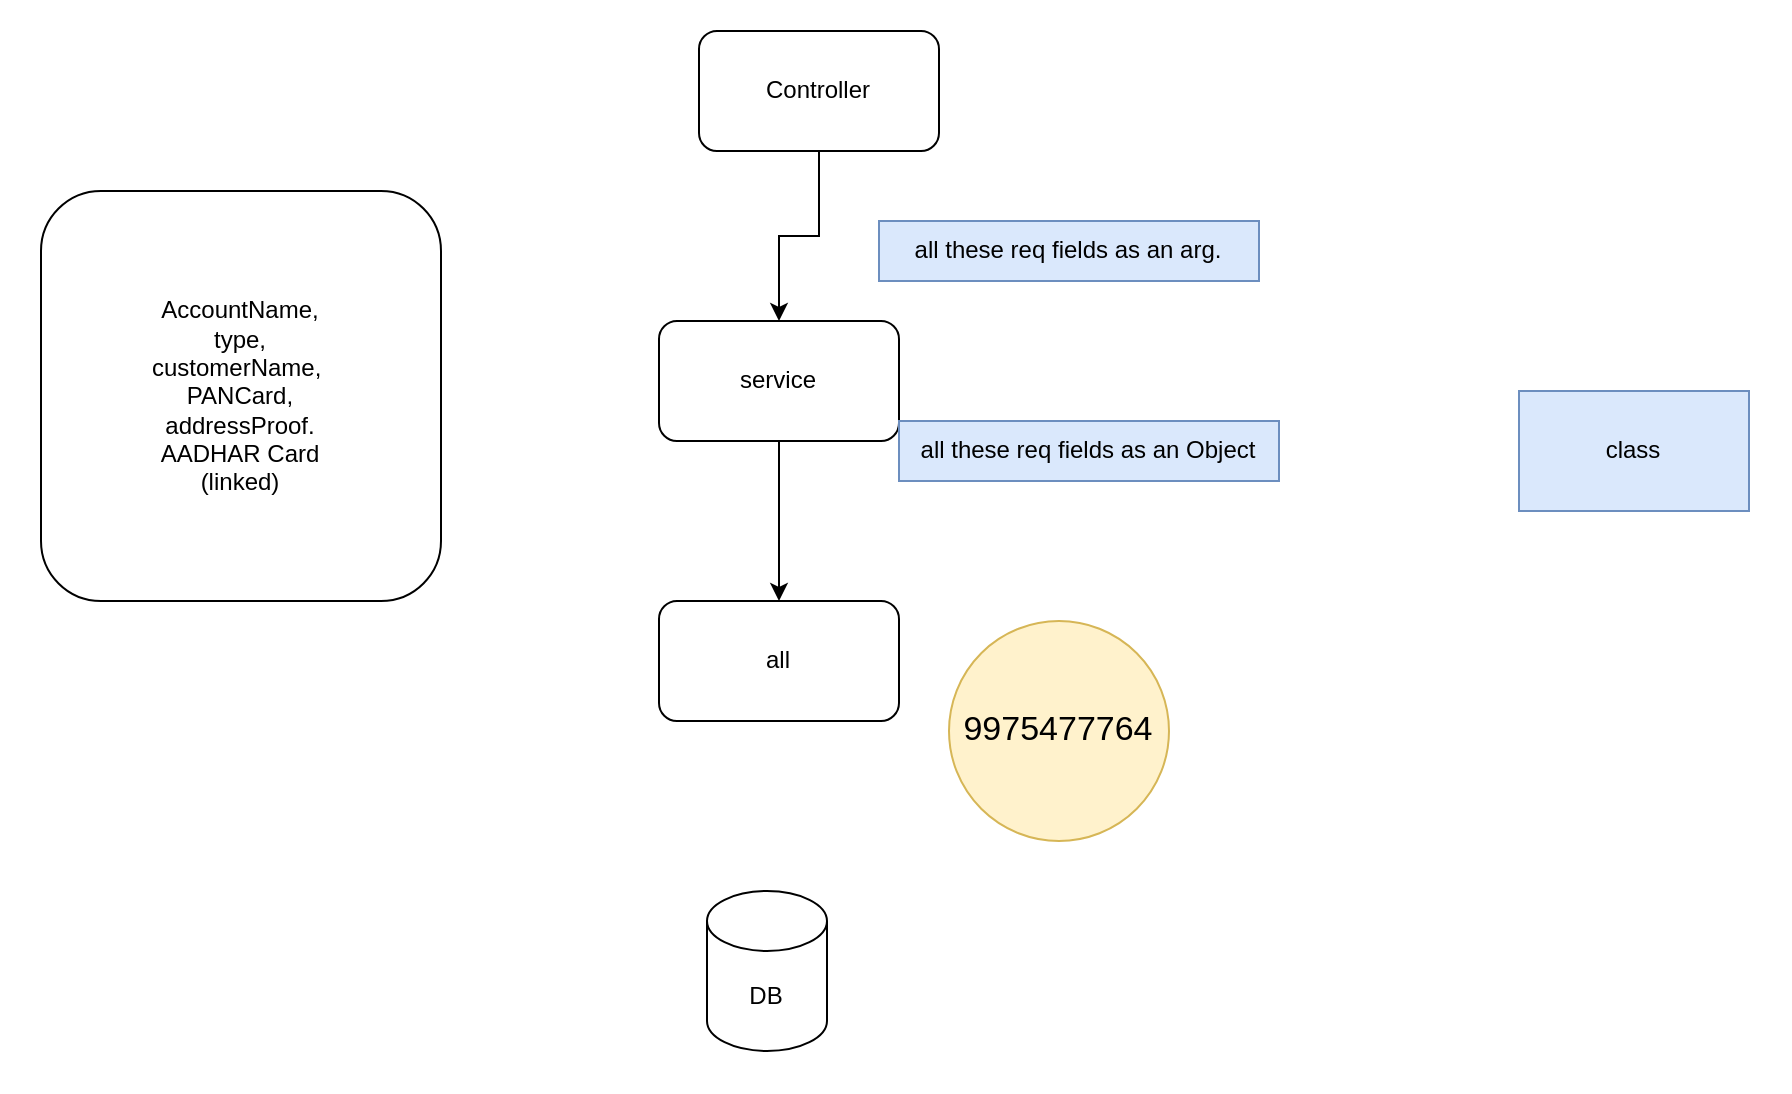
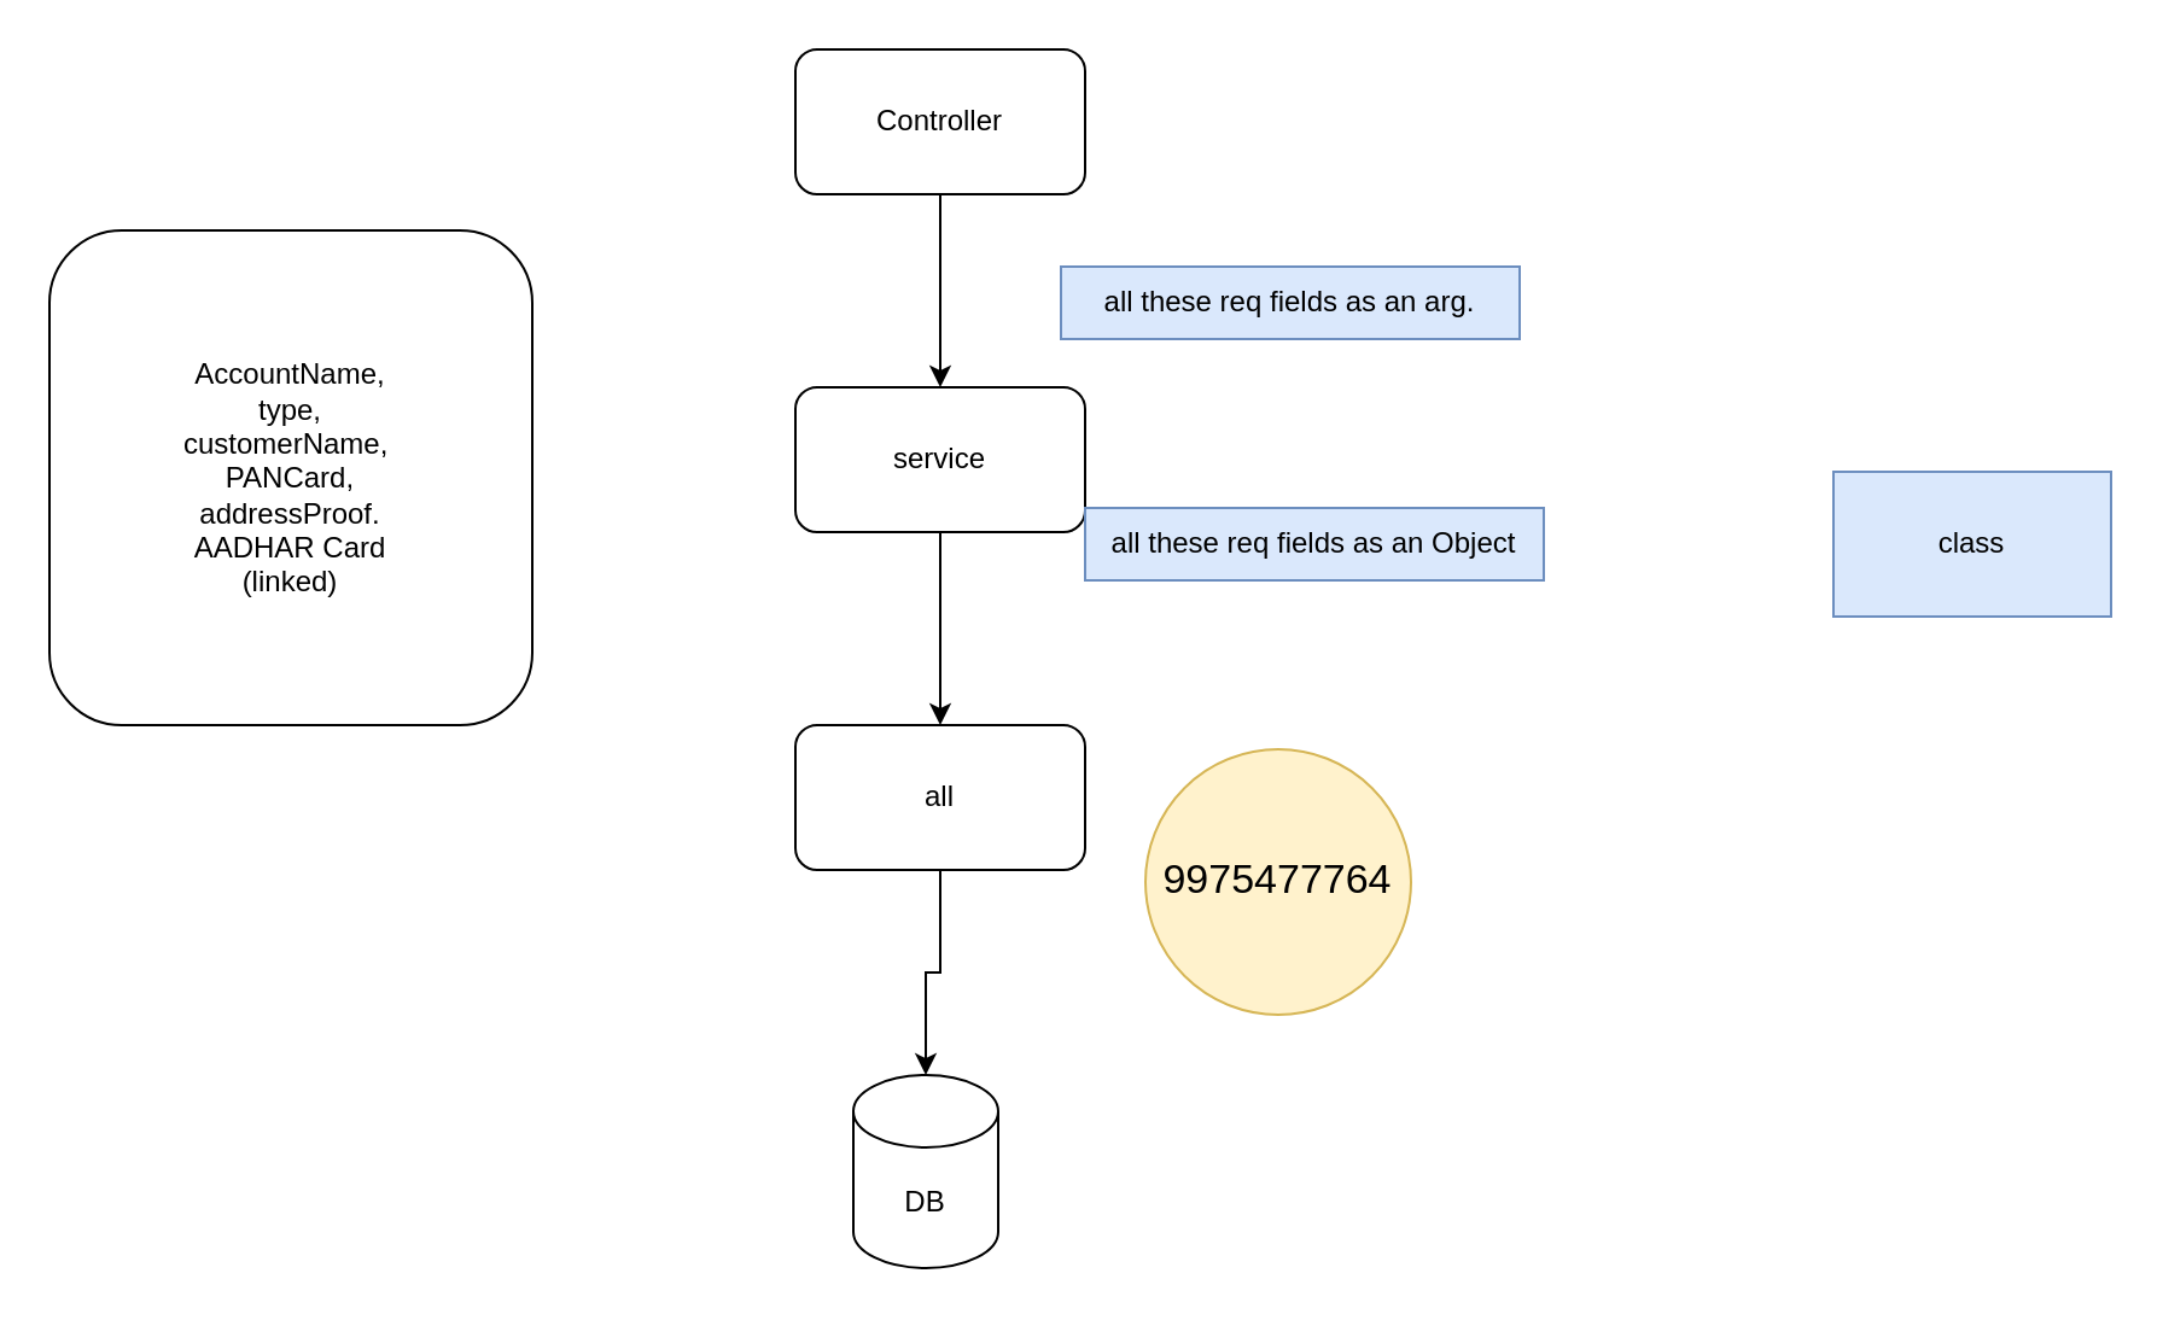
- <mxCell id="3" value="Controller" style="rounded=1;whiteSpace=wrap;html=1;" parent="1" vertex="1"><mxGeometry x="349" y="15" width="120" height="60" as="geometry" /></mxCell>
+ <mxCell id="3" value="Controller" style="rounded=1;whiteSpace=wrap;html=1;" parent="1" vertex="1"><mxGeometry x="329" y="20" width="120" height="60" as="geometry" /></mxCell>
+ <mxCell id="6" style="edgeStyle=orthogonalEdgeStyle;rounded=0;orthogonalLoop=1;jettySize=auto;html=1;entryX=0.5;entryY=0;entryDx=0;entryDy=0;entryPerimeter=0;" parent="1" source="7" target="8" edge="1"><mxGeometry relative="1" as="geometry" /></mxCell>
